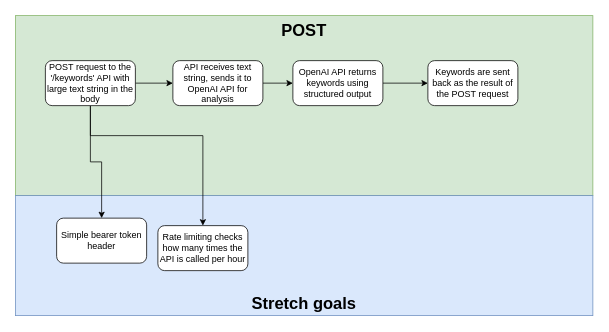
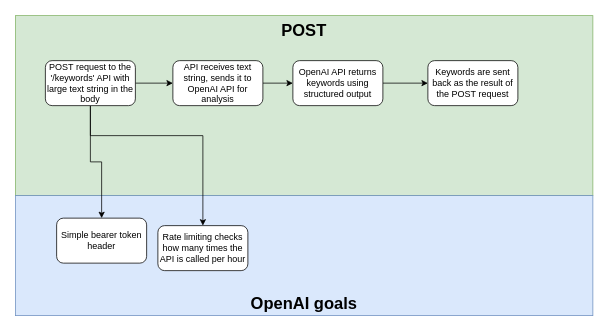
- <mxCell id="3" value="&lt;b&gt;&lt;font style=&quot;font-size: 22px;&quot;&gt;Stretch goals&lt;/font&gt;&lt;/b&gt;" style="rounded=0;whiteSpace=wrap;html=1;fillColor=#dae8fc;strokeColor=#6c8ebf;verticalAlign=bottom;" vertex="1" parent="1"><mxGeometry x="20" y="260" width="770" height="160" as="geometry" /></mxCell>
+ <mxCell id="3" value="&lt;b&gt;&lt;font style=&quot;font-size: 22px;&quot;&gt;OpenAI goals&lt;/font&gt;&lt;/b&gt;" style="rounded=0;whiteSpace=wrap;html=1;fillColor=#dae8fc;strokeColor=#6c8ebf;verticalAlign=bottom;" vertex="1" parent="1"><mxGeometry x="20" y="260" width="770" height="160" as="geometry" /></mxCell>
